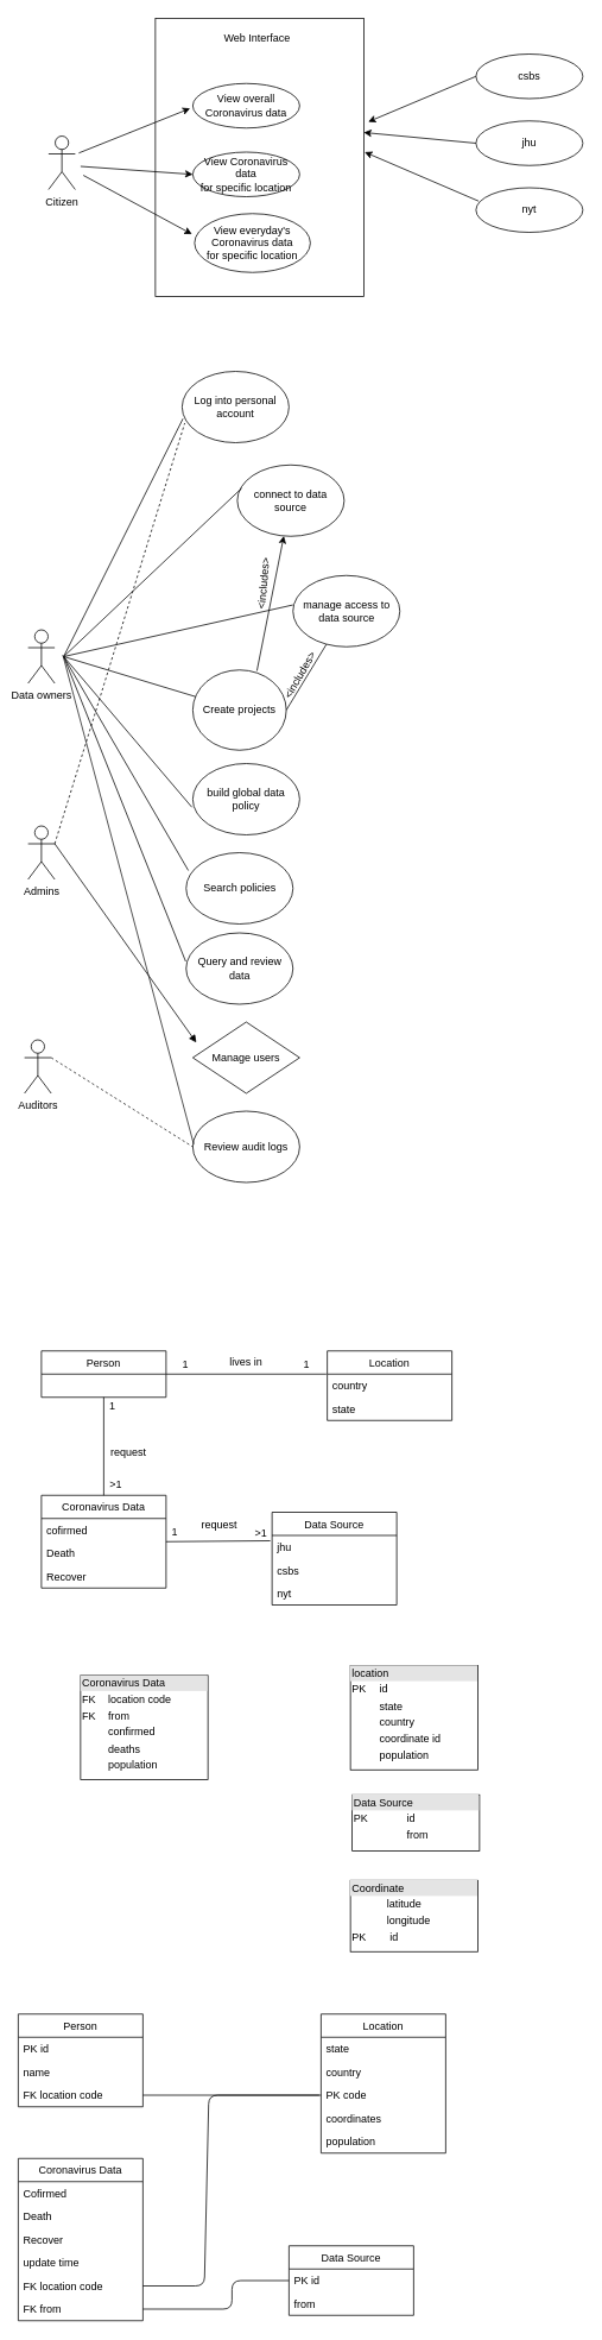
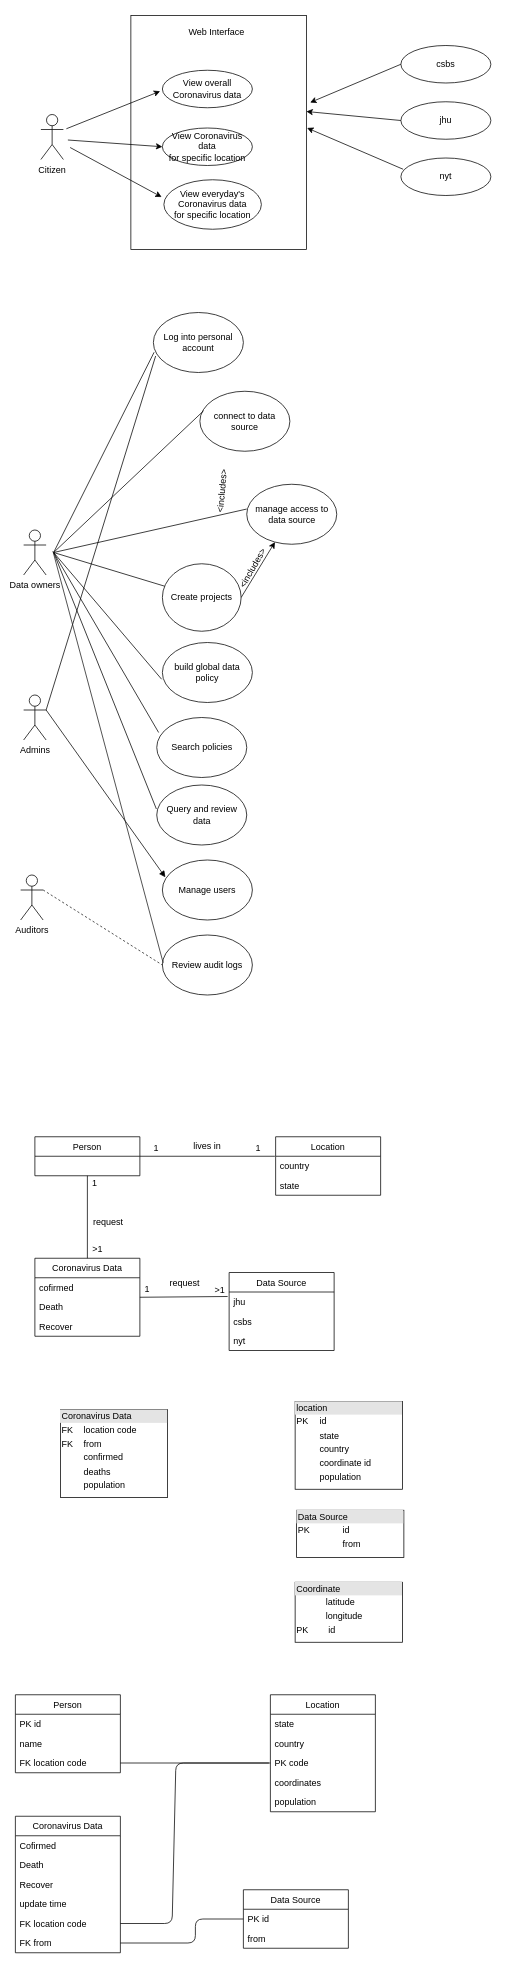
- <mxCell id="79" value="" style="endArrow=classic;html=1;rounded=0;exitX=0.686;exitY=0.011;exitDx=0;exitDy=0;exitPerimeter=0;" edge="1" parent="1" source="77" target="70"><mxGeometry width="50" height="50" relative="1" as="geometry"><mxPoint x="271" y="766" as="sourcePoint" /><mxPoint x="321" y="716" as="targetPoint" /></mxGeometry></mxCell>
- <mxCell id="89" value="" style="endArrow=none;html=1;rounded=0;exitX=1;exitY=0.5;exitDx=0;exitDy=0;" edge="1" parent="1" source="77" target="73"><mxGeometry width="50" height="50" relative="1" as="geometry"><mxPoint x="387" y="843.997" as="sourcePoint" /><mxPoint x="423" y="781.997" as="targetPoint" /></mxGeometry></mxCell>
+ <mxCell id="89" value="" style="endArrow=classic;html=1;rounded=0;exitX=1;exitY=0.5;exitDx=0;exitDy=0;" edge="1" parent="1" source="77" target="73"><mxGeometry width="50" height="50" relative="1" as="geometry"><mxPoint x="387" y="843.997" as="sourcePoint" /><mxPoint x="423" y="781.997" as="targetPoint" /></mxGeometry></mxCell>
- <mxCell id="86" value="" style="endArrow=none;html=1;rounded=0;entryX=0.025;entryY=0.725;entryDx=0;entryDy=0;entryPerimeter=0;exitX=1;exitY=0.333;exitDx=0;exitDy=0;exitPerimeter=0;dashed=1;" edge="1" parent="1" source="85" target="69"><mxGeometry width="50" height="50" relative="1" as="geometry"><mxPoint x="61" y="906" as="sourcePoint" /><mxPoint x="111" y="856" as="targetPoint" /></mxGeometry></mxCell>
+ <mxCell id="86" value="" style="endArrow=none;html=1;rounded=0;entryX=0.025;entryY=0.725;entryDx=0;entryDy=0;entryPerimeter=0;exitX=1;exitY=0.333;exitDx=0;exitDy=0;exitPerimeter=0;" edge="1" parent="1" source="85" target="69"><mxGeometry width="50" height="50" relative="1" as="geometry"><mxPoint x="61" y="906" as="sourcePoint" /><mxPoint x="111" y="856" as="targetPoint" /></mxGeometry></mxCell>
- <mxCell id="84" value="Manage users" style="rhombus;whiteSpace=wrap;html=1;" vertex="1" parent="1"><mxGeometry x="216" y="1146" width="120" height="80" as="geometry" /></mxCell>
+ <mxCell id="84" value="Manage users" style="ellipse;whiteSpace=wrap;html=1;" vertex="1" parent="1"><mxGeometry x="216" y="1146" width="120" height="80" as="geometry" /></mxCell>
- <mxCell id="66" value="&lt;div style=&quot;box-sizing: border-box ; width: 100% ; background: #e4e4e4 ; padding: 2px&quot;&gt;Coronavirus Data&lt;/div&gt;&lt;table style=&quot;width: 100% ; font-size: 1em&quot; cellspacing=&quot;0&quot; cellpadding=&quot;2&quot;&gt;&lt;tbody&gt;&lt;tr&gt;&lt;td&gt;FK&lt;/td&gt;&lt;td&gt;location code&lt;br&gt;&lt;/td&gt;&lt;/tr&gt;&lt;tr&gt;&lt;td&gt;FK&lt;br&gt;&lt;/td&gt;&lt;td&gt;from&lt;/td&gt;&lt;/tr&gt;&lt;tr&gt;&lt;td&gt;&lt;br&gt;&lt;/td&gt;&lt;td&gt;confirmed&lt;/td&gt;&lt;/tr&gt;&lt;tr&gt;&lt;td&gt;&lt;br&gt;&lt;/td&gt;&lt;td&gt;deaths&lt;br&gt;&lt;/td&gt;&lt;/tr&gt;&lt;tr&gt;&lt;td&gt;&lt;br&gt;&lt;/td&gt;&lt;td&gt;population&lt;br&gt;&lt;/td&gt;&lt;/tr&gt;&lt;/tbody&gt;&lt;/table&gt;" style="verticalAlign=top;align=left;overflow=fill;html=1;" vertex="1" parent="1"><mxGeometry x="90" y="1879" width="143" height="117" as="geometry" /></mxCell>
+ <mxCell id="66" value="&lt;div style=&quot;box-sizing: border-box ; width: 100% ; background: #e4e4e4 ; padding: 2px&quot;&gt;Coronavirus Data&lt;/div&gt;&lt;table style=&quot;width: 100% ; font-size: 1em&quot; cellspacing=&quot;0&quot; cellpadding=&quot;2&quot;&gt;&lt;tbody&gt;&lt;tr&gt;&lt;td&gt;FK&lt;/td&gt;&lt;td&gt;location code&lt;br&gt;&lt;/td&gt;&lt;/tr&gt;&lt;tr&gt;&lt;td&gt;FK&lt;br&gt;&lt;/td&gt;&lt;td&gt;from&lt;/td&gt;&lt;/tr&gt;&lt;tr&gt;&lt;td&gt;&lt;br&gt;&lt;/td&gt;&lt;td&gt;confirmed&lt;/td&gt;&lt;/tr&gt;&lt;tr&gt;&lt;td&gt;&lt;br&gt;&lt;/td&gt;&lt;td&gt;deaths&lt;br&gt;&lt;/td&gt;&lt;/tr&gt;&lt;tr&gt;&lt;td&gt;&lt;br&gt;&lt;/td&gt;&lt;td&gt;population&lt;br&gt;&lt;/td&gt;&lt;/tr&gt;&lt;/tbody&gt;&lt;/table&gt;" style="verticalAlign=top;align=left;overflow=fill;html=1;" vertex="1" parent="1"><mxGeometry x="80" y="1879" width="143" height="117" as="geometry" /></mxCell>
